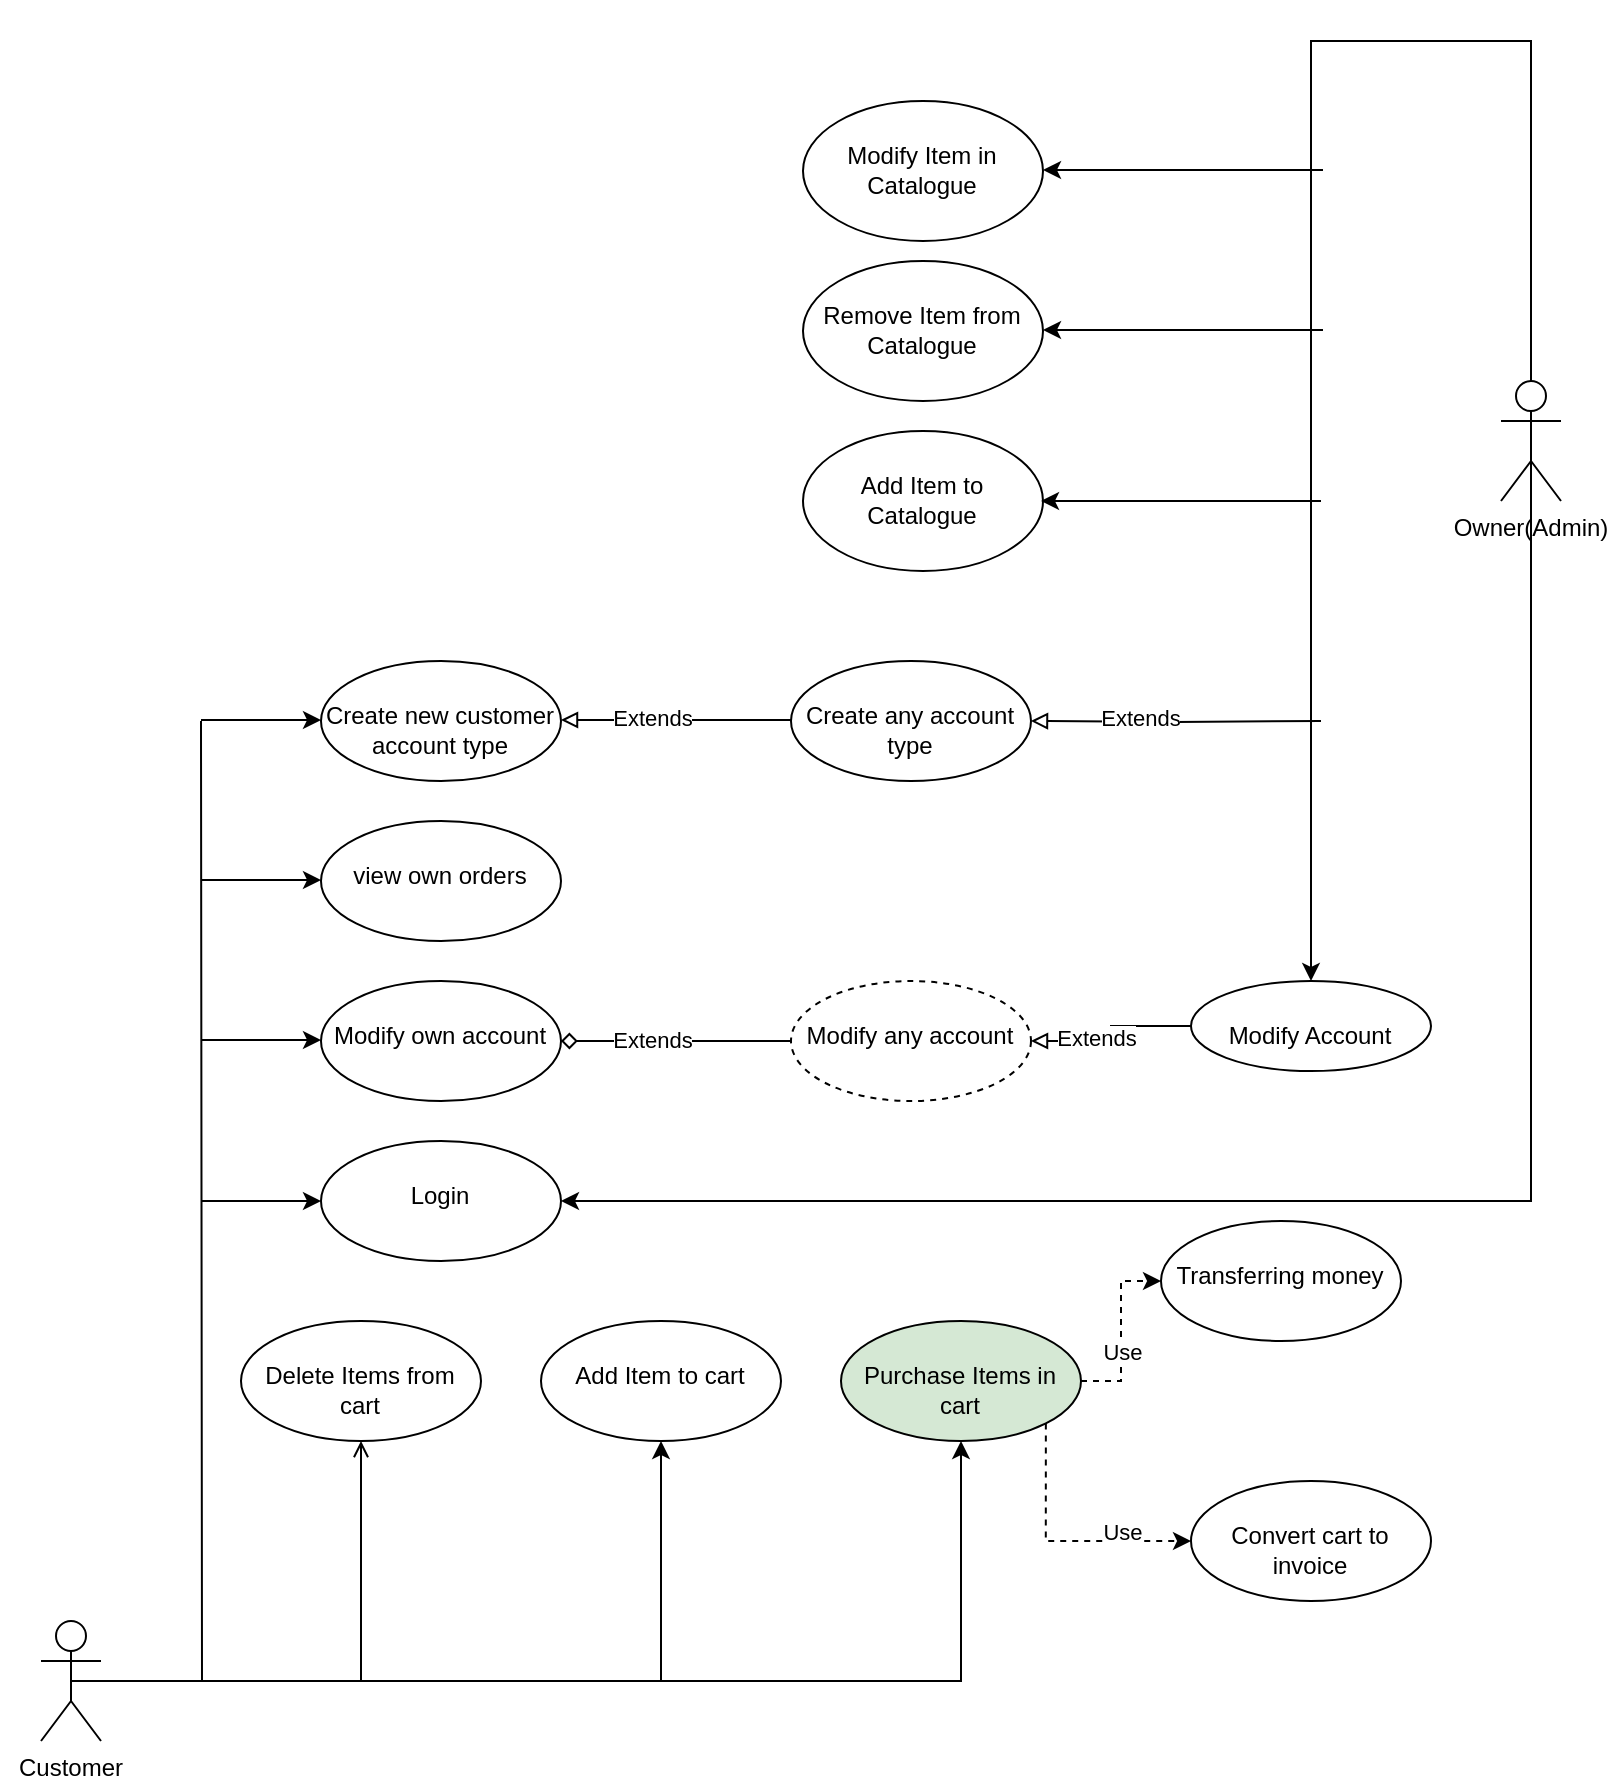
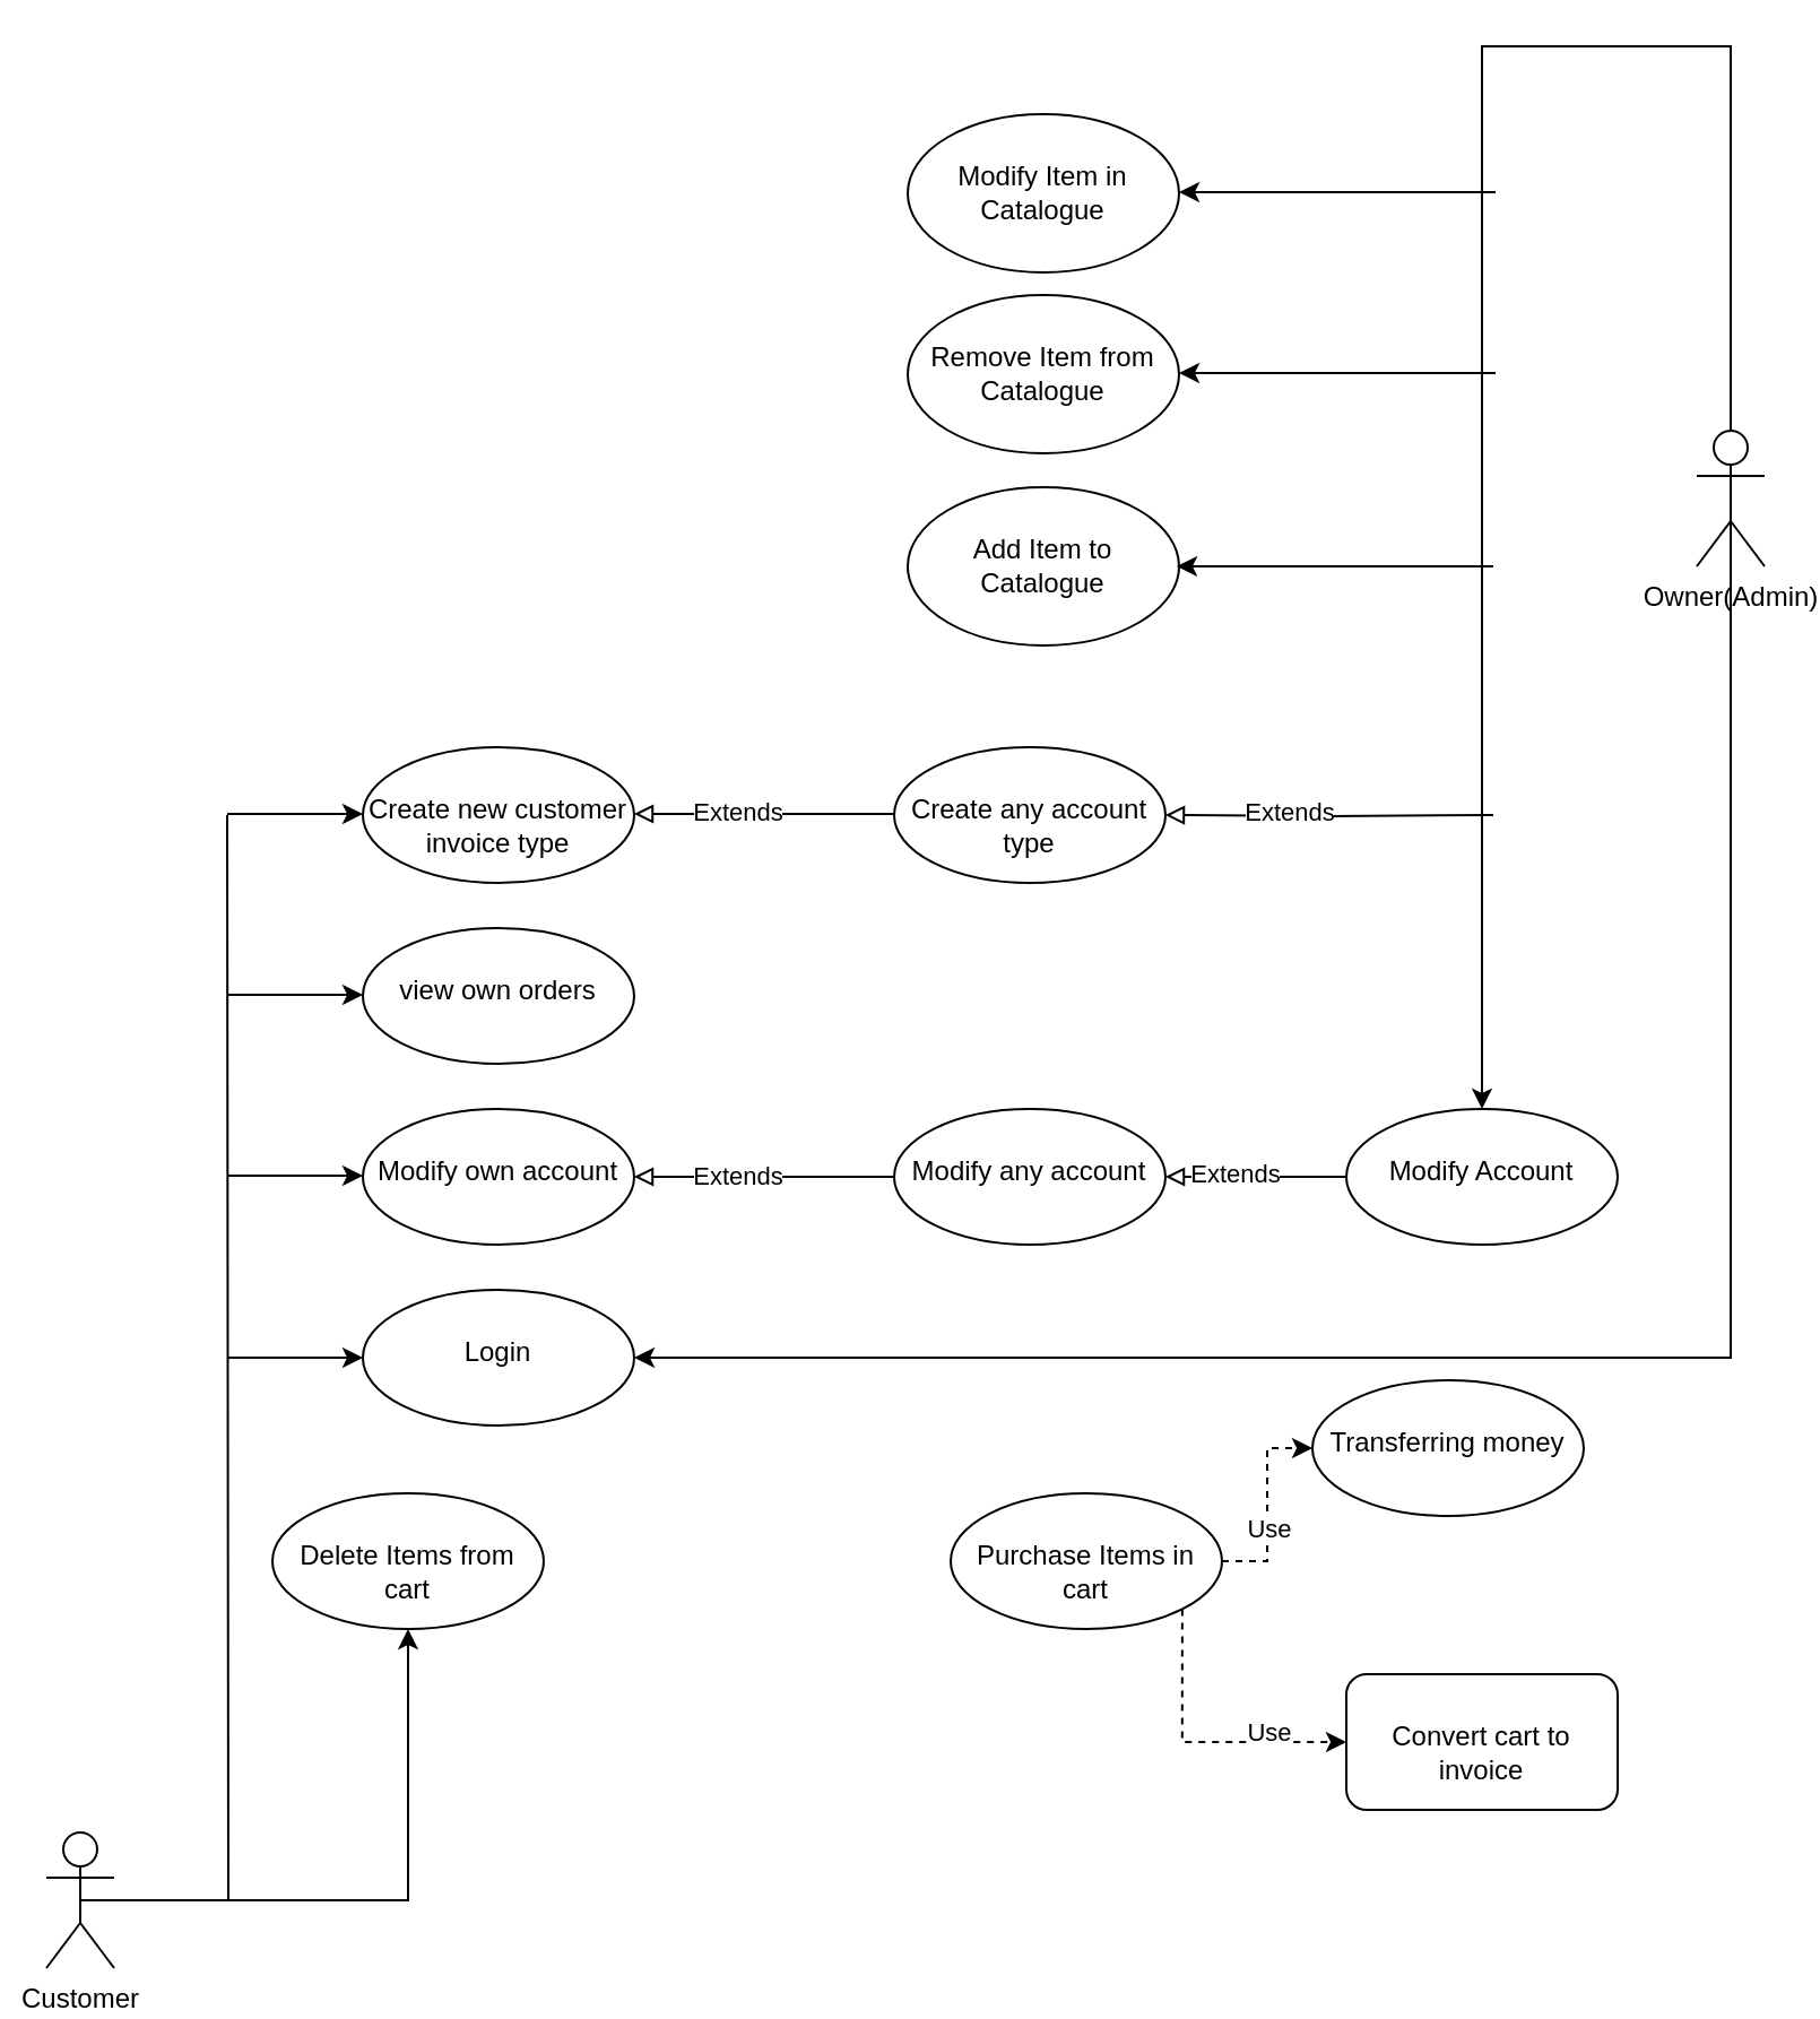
- <mxCell id="31" value="&lt;br&gt;Create new customer account type" style="ellipse;whiteSpace=wrap;html=1;verticalAlign=top;" vertex="1" parent="1"><mxGeometry x="160" y="330" width="120" height="60" as="geometry" /></mxCell>
+ <mxCell id="31" value="&lt;br&gt;Create new customer invoice type" style="ellipse;whiteSpace=wrap;html=1;verticalAlign=top;" vertex="1" parent="1"><mxGeometry x="160" y="330" width="120" height="60" as="geometry" /></mxCell>
- <mxCell id="27" value="&lt;br&gt;Modify Account" style="ellipse;whiteSpace=wrap;html=1;verticalAlign=top;" vertex="1" parent="1"><mxGeometry x="595" y="490" width="120" height="45" as="geometry" /></mxCell>
+ <mxCell id="27" value="&lt;br&gt;Modify Account" style="ellipse;whiteSpace=wrap;html=1;verticalAlign=top;" vertex="1" parent="1"><mxGeometry x="595" y="490" width="120" height="60" as="geometry" /></mxCell>
- <mxCell id="28" style="edgeStyle=orthogonalEdgeStyle;rounded=0;orthogonalLoop=1;jettySize=auto;html=1;exitX=0;exitY=0.5;exitDx=0;exitDy=0;entryX=1;entryY=0.5;entryDx=0;entryDy=0;endArrow=diamond;endFill=0;" edge="1" parent="1" source="30" target="17"><mxGeometry relative="1" as="geometry" /></mxCell>
+ <mxCell id="28" style="edgeStyle=orthogonalEdgeStyle;rounded=0;orthogonalLoop=1;jettySize=auto;html=1;exitX=0;exitY=0.5;exitDx=0;exitDy=0;entryX=1;entryY=0.5;entryDx=0;entryDy=0;endArrow=block;endFill=0;" edge="1" parent="1" source="30" target="17"><mxGeometry relative="1" as="geometry" /></mxCell>
- <mxCell id="30" value="&lt;br&gt;Modify any account" style="ellipse;whiteSpace=wrap;html=1;verticalAlign=top;dashed=1;" vertex="1" parent="1"><mxGeometry x="395" y="490" width="120" height="60" as="geometry" /></mxCell>
+ <mxCell id="30" value="&lt;br&gt;Modify any account" style="ellipse;whiteSpace=wrap;html=1;verticalAlign=top;" vertex="1" parent="1"><mxGeometry x="395" y="490" width="120" height="60" as="geometry" /></mxCell>
- <mxCell id="7" value="&lt;br&gt;Add Item to cart" style="ellipse;whiteSpace=wrap;html=1;verticalAlign=top;" vertex="1" parent="1"><mxGeometry x="270" y="660" width="120" height="60" as="geometry" /></mxCell>
- <mxCell id="13" value="&lt;br&gt;Purchase Items in cart" style="ellipse;whiteSpace=wrap;html=1;verticalAlign=top;fillColor=#d5e8d4;" vertex="1" parent="1"><mxGeometry x="420" y="660" width="120" height="60" as="geometry" /></mxCell>
+ <mxCell id="13" value="&lt;br&gt;Purchase Items in cart" style="ellipse;whiteSpace=wrap;html=1;verticalAlign=top;" vertex="1" parent="1"><mxGeometry x="420" y="660" width="120" height="60" as="geometry" /></mxCell>
- <mxCell id="3" value="" style="edgeStyle=orthogonalEdgeStyle;rounded=0;orthogonalLoop=1;jettySize=auto;html=1;endArrow=open;" edge="1" parent="1" source="6" target="8"><mxGeometry relative="1" as="geometry" /></mxCell>
+ <mxCell id="3" value="" style="edgeStyle=orthogonalEdgeStyle;rounded=0;orthogonalLoop=1;jettySize=auto;html=1;" edge="1" parent="1" source="6" target="8"><mxGeometry relative="1" as="geometry" /></mxCell>
- <mxCell id="15" value="&lt;br&gt;Convert cart to invoice" style="ellipse;whiteSpace=wrap;html=1;verticalAlign=top;" vertex="1" parent="1"><mxGeometry x="595" y="740" width="120" height="60" as="geometry" /></mxCell>
+ <mxCell id="15" value="&lt;br&gt;Convert cart to invoice" style="whiteSpace=wrap;html=1;verticalAlign=top;rounded=1;" vertex="1" parent="1"><mxGeometry x="595" y="740" width="120" height="60" as="geometry" /></mxCell>
- <mxCell id="2" value="" style="edgeStyle=orthogonalEdgeStyle;rounded=0;orthogonalLoop=1;jettySize=auto;html=1;" edge="1" parent="1" source="6" target="7"><mxGeometry relative="1" as="geometry" /></mxCell>
- <mxCell id="4" value="" style="edgeStyle=orthogonalEdgeStyle;rounded=0;orthogonalLoop=1;jettySize=auto;html=1;" edge="1" parent="1" source="6" target="13"><mxGeometry relative="1" as="geometry" /></mxCell>
